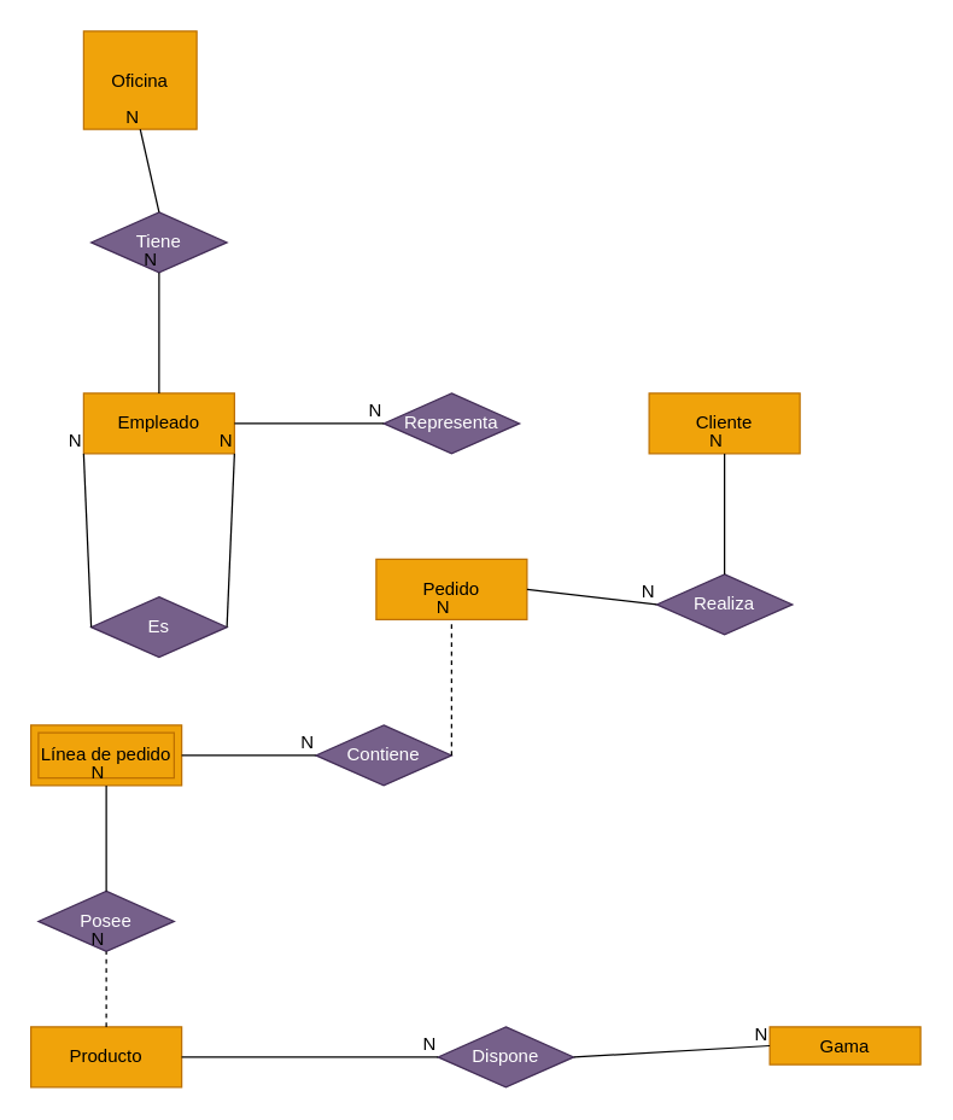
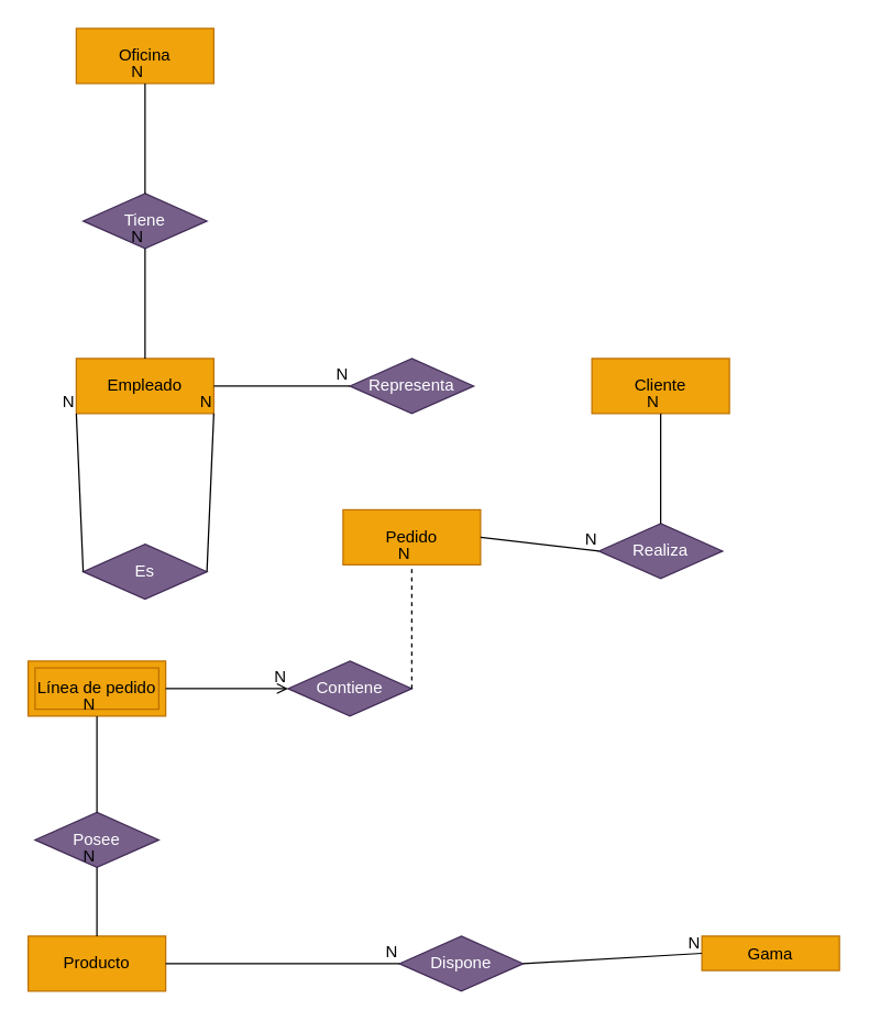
- <mxCell id="2" value="Oficina" style="whiteSpace=wrap;html=1;align=center;fillColor=#f0a30a;strokeColor=#BD7000;fontColor=#000000;" vertex="1" parent="1"><mxGeometry x="55" y="20" width="75" height="65" as="geometry" /></mxCell>
+ <mxCell id="2" value="Oficina" style="whiteSpace=wrap;html=1;align=center;fillColor=#f0a30a;strokeColor=#BD7000;fontColor=#000000;" vertex="1" parent="1"><mxGeometry x="55" y="20" width="100" height="40" as="geometry" /></mxCell>
- <mxCell id="30" value="" style="endArrow=none;html=1;rounded=0;exitX=1;exitY=0.5;exitDx=0;exitDy=0;entryX=0;entryY=0.5;entryDx=0;entryDy=0;" edge="1" parent="1" source="6" target="13"><mxGeometry relative="1" as="geometry"><mxPoint x="230" y="495" as="sourcePoint" /><mxPoint x="235" y="380" as="targetPoint" /></mxGeometry></mxCell>
+ <mxCell id="30" value="" style="endArrow=open;html=1;rounded=0;exitX=1;exitY=0.5;exitDx=0;exitDy=0;entryX=0;entryY=0.5;entryDx=0;entryDy=0;" edge="1" parent="1" source="6" target="13"><mxGeometry relative="1" as="geometry"><mxPoint x="230" y="495" as="sourcePoint" /><mxPoint x="235" y="380" as="targetPoint" /></mxGeometry></mxCell>
- <mxCell id="34" value="" style="endArrow=none;html=1;rounded=0;exitX=0.5;exitY=0;exitDx=0;exitDy=0;entryX=0.5;entryY=1;entryDx=0;entryDy=0;dashed=1;" edge="1" parent="1" source="9" target="14"><mxGeometry relative="1" as="geometry"><mxPoint x="250" y="515" as="sourcePoint" /><mxPoint x="255" y="400" as="targetPoint" /></mxGeometry></mxCell>
+ <mxCell id="34" value="" style="endArrow=none;html=1;rounded=0;exitX=0.5;exitY=0;exitDx=0;exitDy=0;entryX=0.5;entryY=1;entryDx=0;entryDy=0;" edge="1" parent="1" source="9" target="14"><mxGeometry relative="1" as="geometry"><mxPoint x="250" y="515" as="sourcePoint" /><mxPoint x="255" y="400" as="targetPoint" /></mxGeometry></mxCell>
